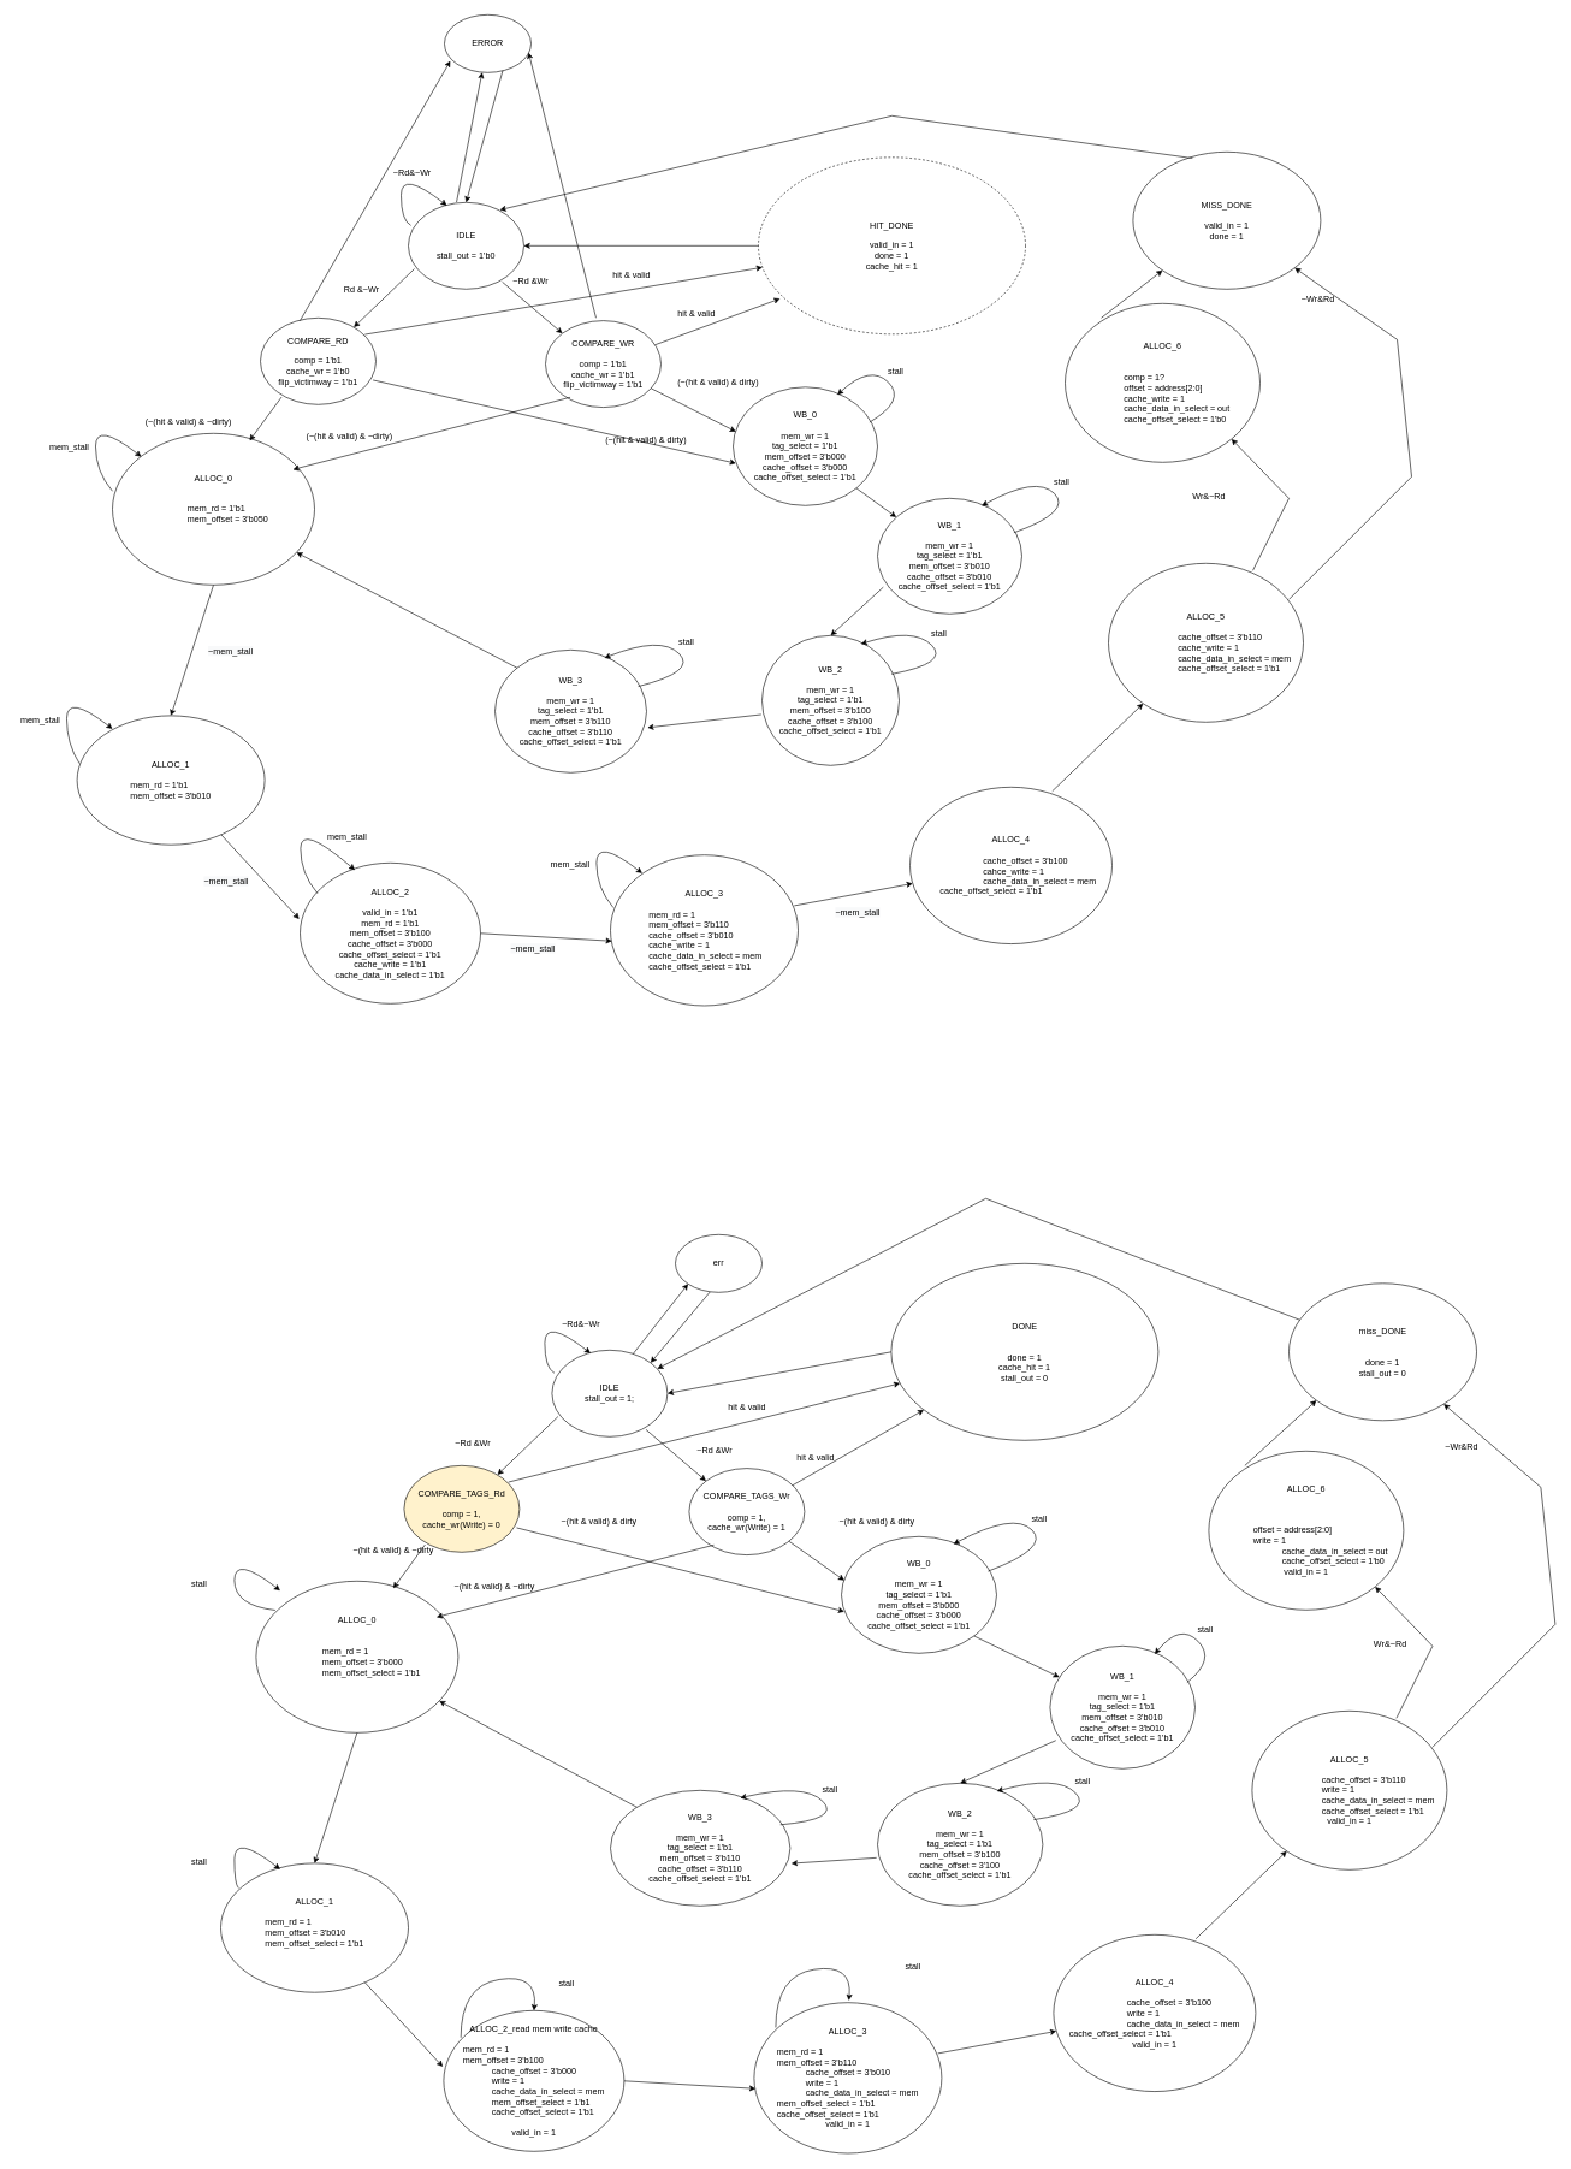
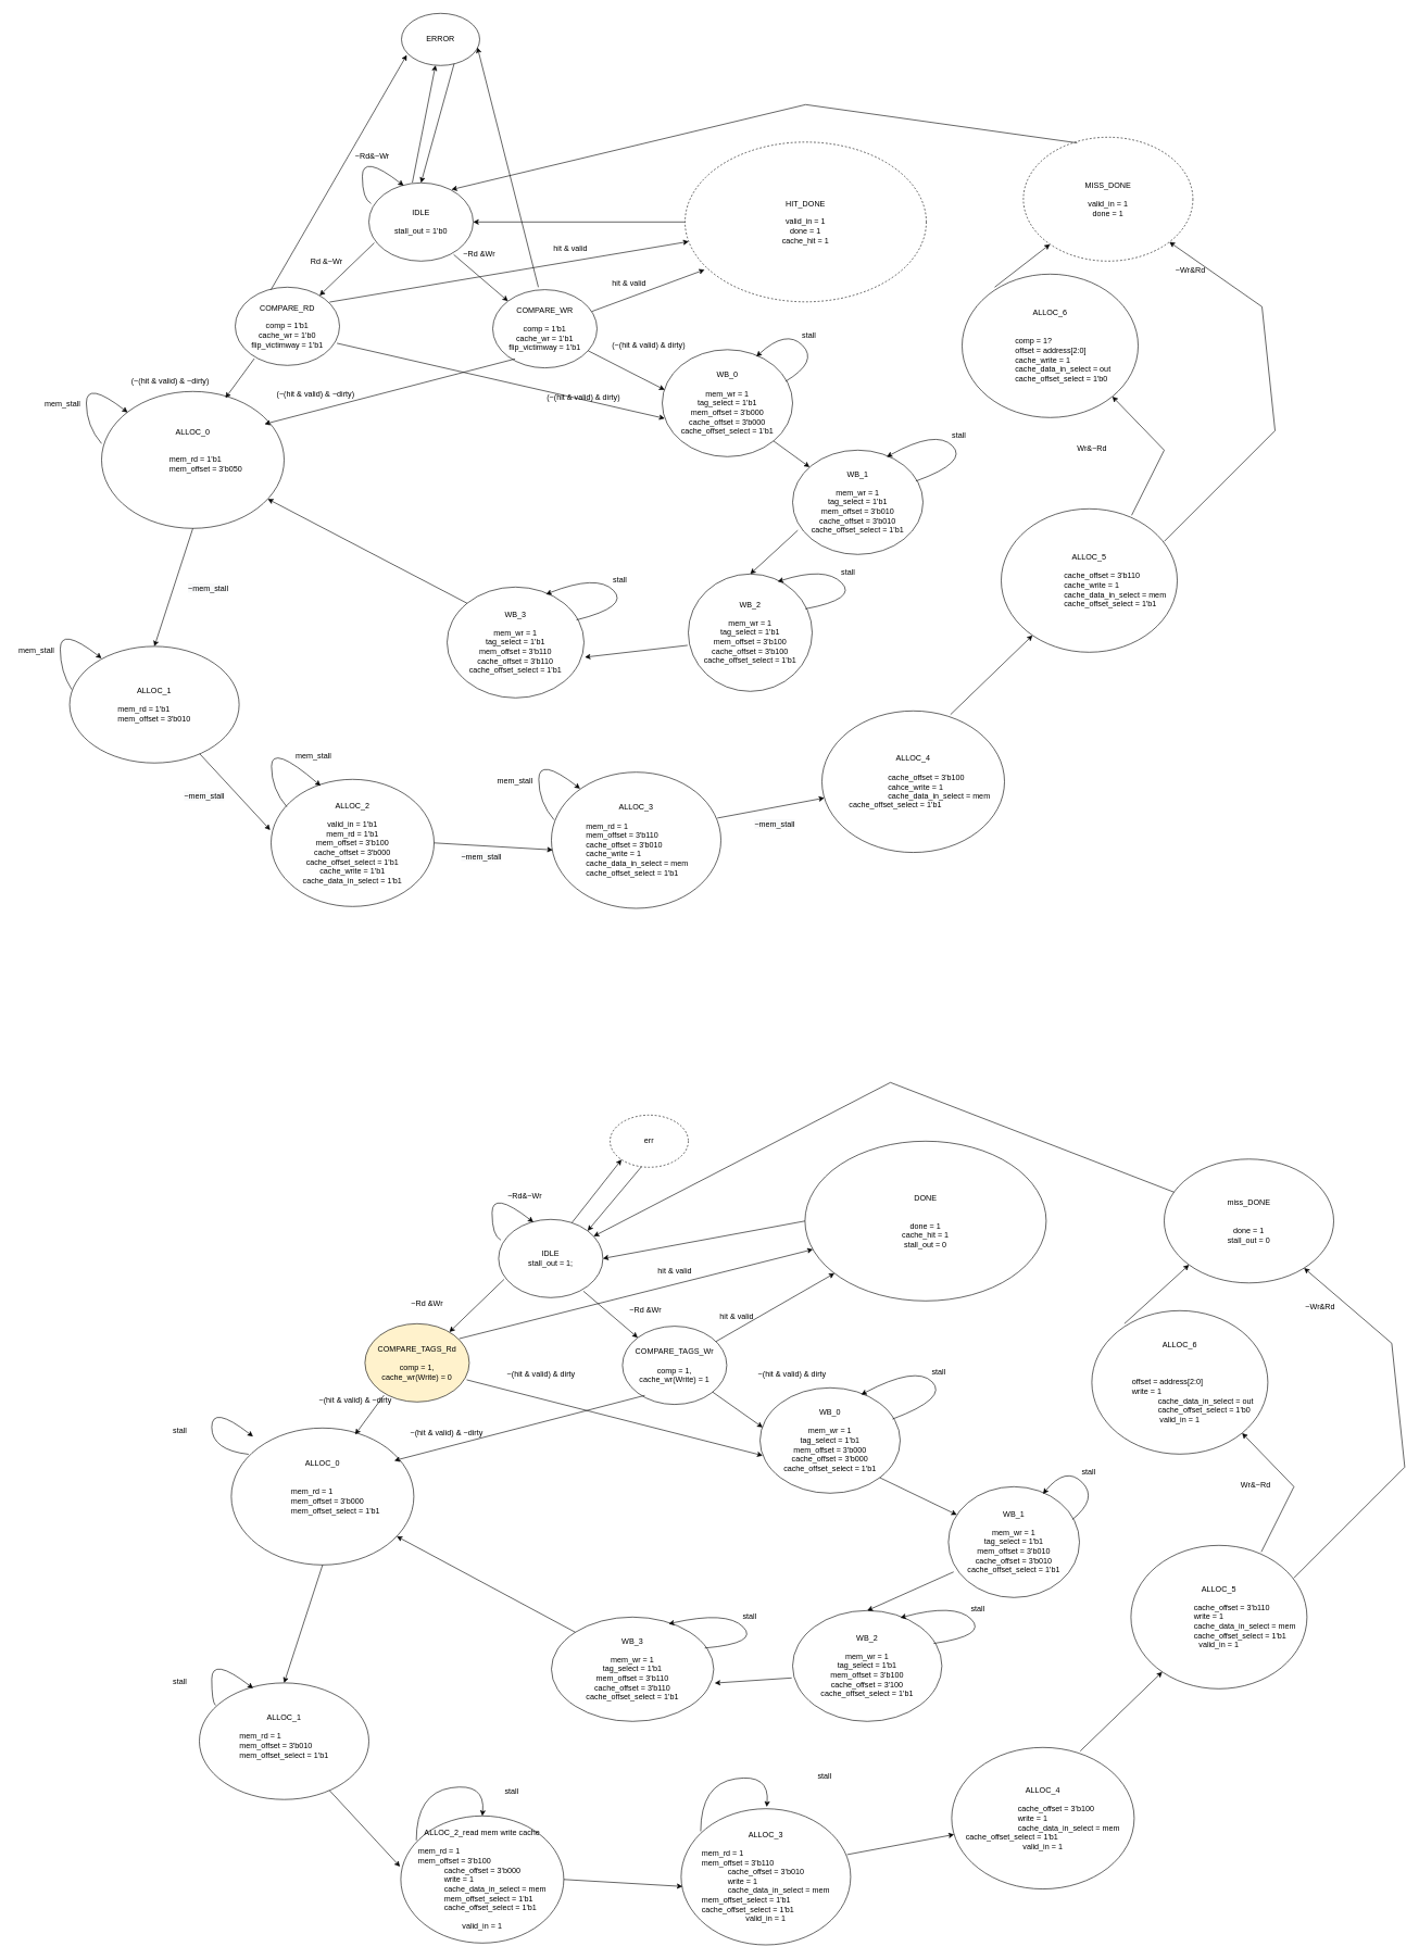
- <mxCell id="119" value="MISS_DONE&lt;br&gt;&lt;br&gt;valid_in = 1&lt;br&gt;done = 1" style="ellipse;whiteSpace=wrap;html=1;" parent="1" vertex="1"><mxGeometry x="1569" y="210" width="260" height="190" as="geometry" /></mxCell>
+ <mxCell id="119" value="MISS_DONE&lt;br&gt;&lt;br&gt;valid_in = 1&lt;br&gt;done = 1" style="ellipse;whiteSpace=wrap;html=1;dashed=1;" parent="1" vertex="1"><mxGeometry x="1569" y="210" width="260" height="190" as="geometry" /></mxCell>
- <mxCell id="116" value="err" style="ellipse;whiteSpace=wrap;html=1;" parent="1" vertex="1"><mxGeometry x="935" y="1710" width="120" height="80" as="geometry" /></mxCell>
+ <mxCell id="116" value="err" style="ellipse;whiteSpace=wrap;html=1;dashed=1;" parent="1" vertex="1"><mxGeometry x="935" y="1710" width="120" height="80" as="geometry" /></mxCell>
